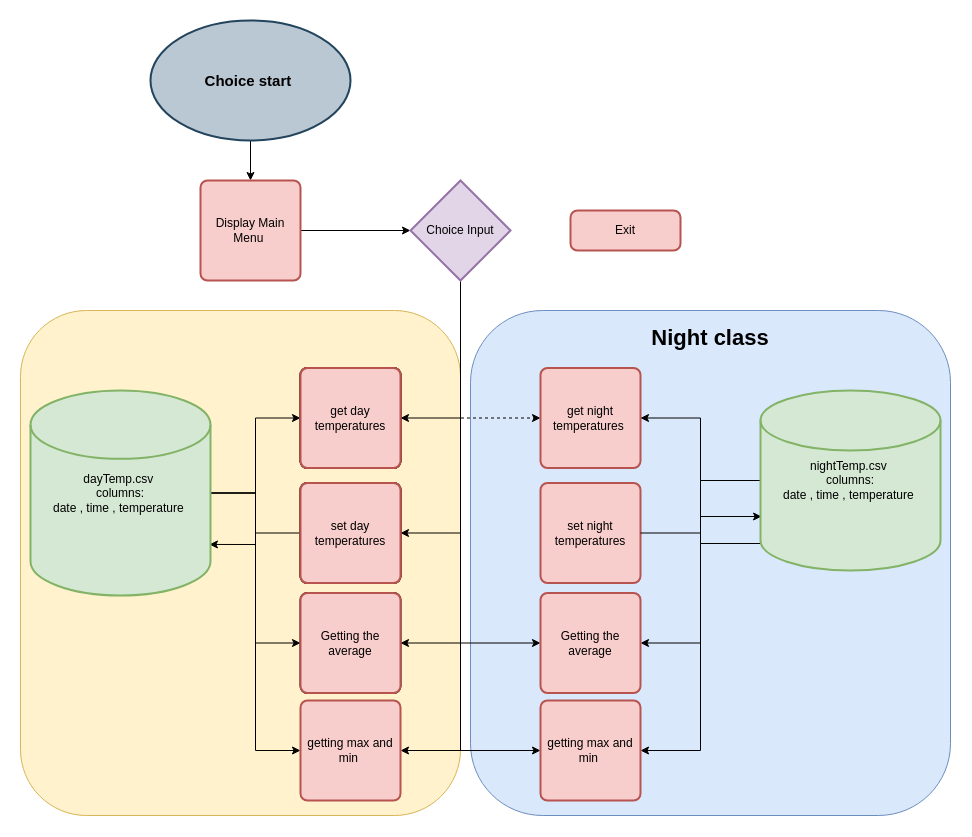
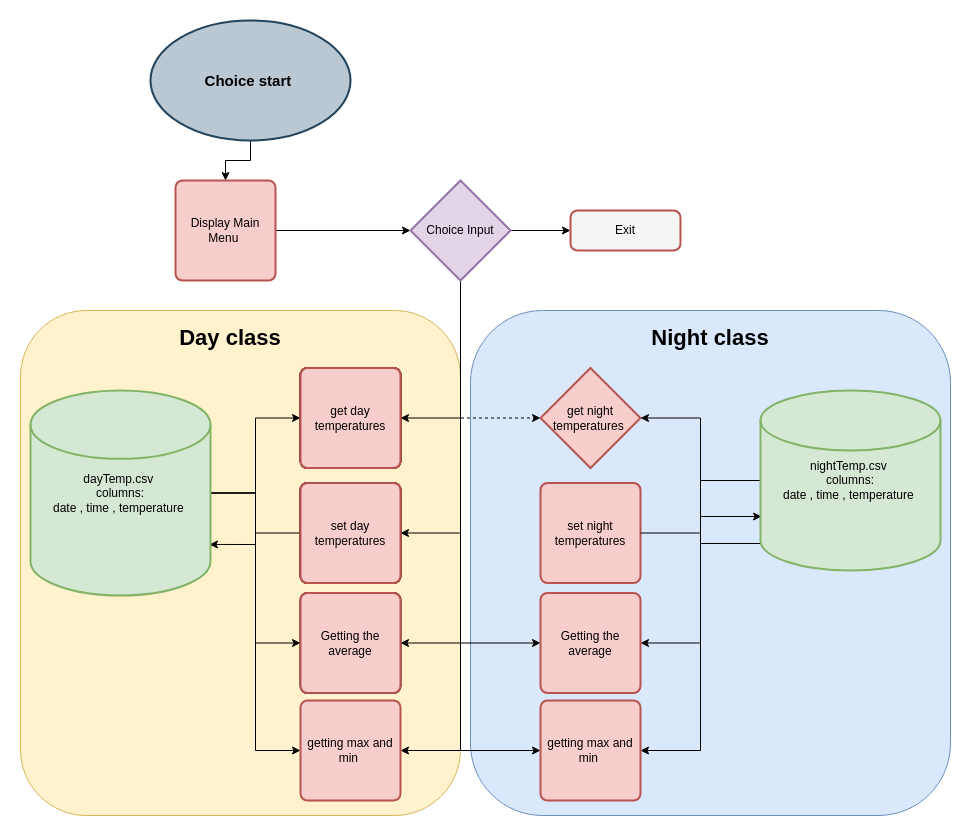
- <mxCell id="7" value="Display Main Menu&amp;nbsp;" style="rounded=1;whiteSpace=wrap;html=1;absoluteArcSize=1;arcSize=14;strokeWidth=2;fillColor=#f8cecc;strokeColor=#b85450;" vertex="1" parent="1"><mxGeometry x="200" y="180" width="100" height="100" as="geometry" /></mxCell>
+ <mxCell id="7" value="Display Main Menu&amp;nbsp;" style="rounded=1;whiteSpace=wrap;html=1;absoluteArcSize=1;arcSize=14;strokeWidth=2;fillColor=#f8cecc;strokeColor=#b85450;" vertex="1" parent="1"><mxGeometry x="175" y="180" width="100" height="100" as="geometry" /></mxCell>
+ <mxCell id="15" style="edgeStyle=orthogonalEdgeStyle;rounded=0;orthogonalLoop=1;jettySize=auto;html=1;entryX=0;entryY=0.5;entryDx=0;entryDy=0;" edge="1" parent="1" source="16" target="17"><mxGeometry relative="1" as="geometry" /></mxCell>
- <mxCell id="17" value="Exit" style="rounded=1;whiteSpace=wrap;html=1;absoluteArcSize=1;arcSize=14;strokeWidth=2;fillColor=#f8cecc;strokeColor=#b85450;" vertex="1" parent="1"><mxGeometry x="570" y="210" width="110" height="40" as="geometry" /></mxCell>
+ <mxCell id="17" value="Exit" style="rounded=1;whiteSpace=wrap;html=1;absoluteArcSize=1;arcSize=14;strokeWidth=2;fillColor=#f5f5f5;strokeColor=#b85450;" vertex="1" parent="1"><mxGeometry x="570" y="210" width="110" height="40" as="geometry" /></mxCell>
+ <mxCell id="36" value="&lt;font style=&quot;font-size: 22px&quot;&gt;&lt;b&gt;Day class&lt;/b&gt;&lt;/font&gt;" style="text;html=1;strokeColor=none;fillColor=none;align=center;verticalAlign=middle;whiteSpace=wrap;rounded=0;" vertex="1" parent="1"><mxGeometry x="150" y="327.5" width="160" height="20" as="geometry" /></mxCell>
- <mxCell id="19" value="get night temperatures&amp;nbsp;" style="rounded=1;whiteSpace=wrap;html=1;absoluteArcSize=1;arcSize=14;strokeWidth=2;fillColor=#f8cecc;strokeColor=#b85450;" vertex="1" parent="1"><mxGeometry x="540" y="367.5" width="100" height="100" as="geometry" /></mxCell>
+ <mxCell id="19" value="get night temperatures&amp;nbsp;" style="rhombus;whiteSpace=wrap;html=1;absoluteArcSize=1;arcSize=14;strokeWidth=2;fillColor=#f8cecc;strokeColor=#b85450;" vertex="1" parent="1"><mxGeometry x="540" y="367.5" width="100" height="100" as="geometry" /></mxCell>
